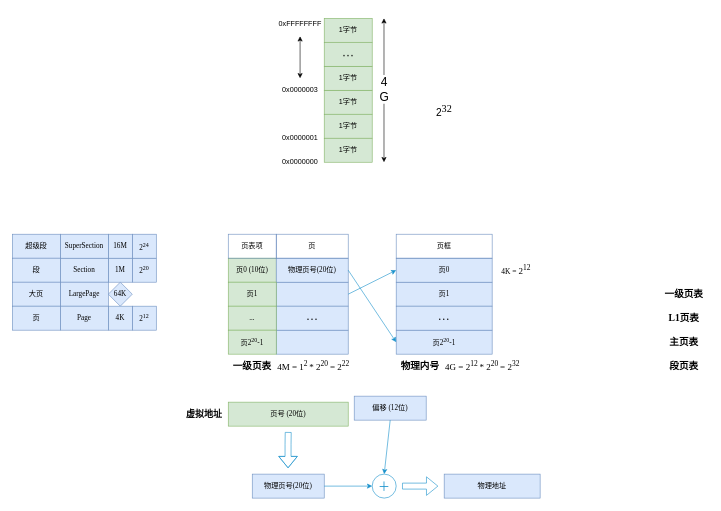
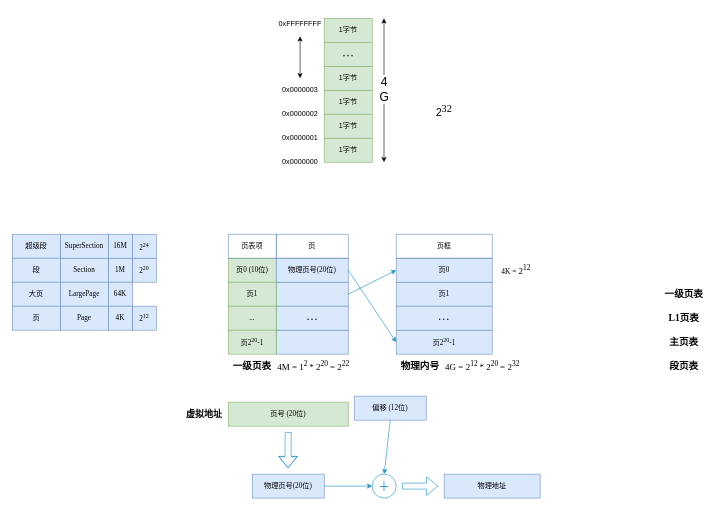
+ <mxCell id="4" value="0x0000002" style="rounded=0;whiteSpace=wrap;html=1;strokeColor=none;fillColor=none;" vertex="1" parent="1"><mxGeometry x="460" y="170" width="80" height="40" as="geometry" /></mxCell>
- <mxCell id="58" value="64K" style="rhombus;whiteSpace=wrap;html=1;fillColor=#dae8fc;strokeColor=#6c8ebf;align=center;verticalAlign=middle;fontFamily=Comic Sans MS;" vertex="1" parent="1"><mxGeometry x="180" y="470" width="40" height="40" as="geometry" /></mxCell>
+ <mxCell id="58" value="64K" style="rounded=0;whiteSpace=wrap;html=1;fillColor=#dae8fc;strokeColor=#6c8ebf;align=center;verticalAlign=middle;fontFamily=Comic Sans MS;" vertex="1" parent="1"><mxGeometry x="180" y="470" width="40" height="40" as="geometry" /></mxCell>
